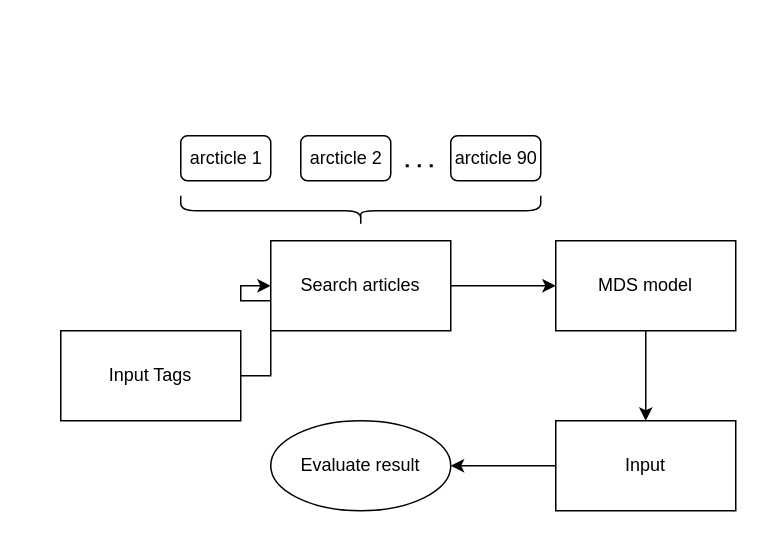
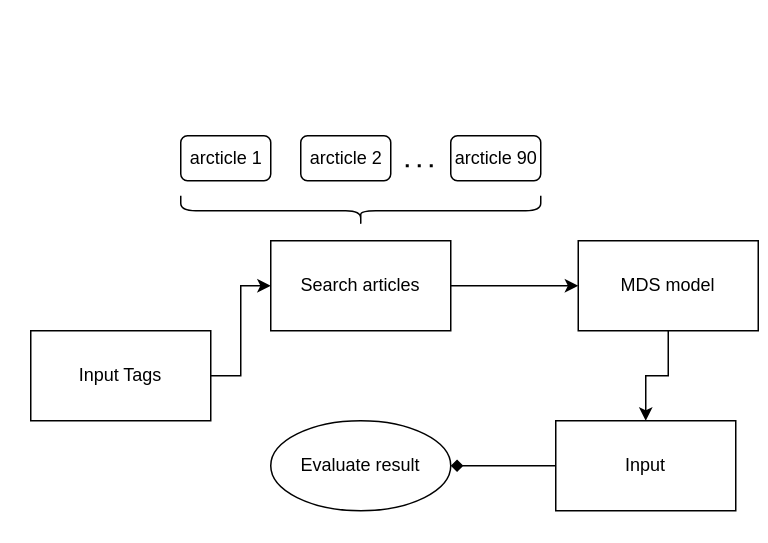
- <mxCell id="7" value="MDS model" style="rounded=0;whiteSpace=wrap;html=1;" vertex="1" parent="1"><mxGeometry x="370" y="160" width="120" height="60" as="geometry" /></mxCell>
+ <mxCell id="7" value="MDS model" style="rounded=0;whiteSpace=wrap;html=1;" vertex="1" parent="1"><mxGeometry x="385" y="160" width="120" height="60" as="geometry" /></mxCell>
- <mxCell id="3" value="Input Tags" style="rounded=0;whiteSpace=wrap;html=1;" vertex="1" parent="1"><mxGeometry x="40" y="220" width="120" height="60" as="geometry" /></mxCell>
+ <mxCell id="3" value="Input Tags" style="rounded=0;whiteSpace=wrap;html=1;" vertex="1" parent="1"><mxGeometry x="20" y="220" width="120" height="60" as="geometry" /></mxCell>
- <mxCell id="8" style="edgeStyle=orthogonalEdgeStyle;rounded=0;orthogonalLoop=1;jettySize=auto;html=1;entryX=1;entryY=0.5;entryDx=0;entryDy=0;" edge="1" parent="1" source="9" target="10"><mxGeometry relative="1" as="geometry" /></mxCell>
+ <mxCell id="8" style="edgeStyle=orthogonalEdgeStyle;rounded=0;orthogonalLoop=1;jettySize=auto;html=1;entryX=1;entryY=0.5;entryDx=0;entryDy=0;endArrow=diamond;" edge="1" parent="1" source="9" target="10"><mxGeometry relative="1" as="geometry" /></mxCell>
